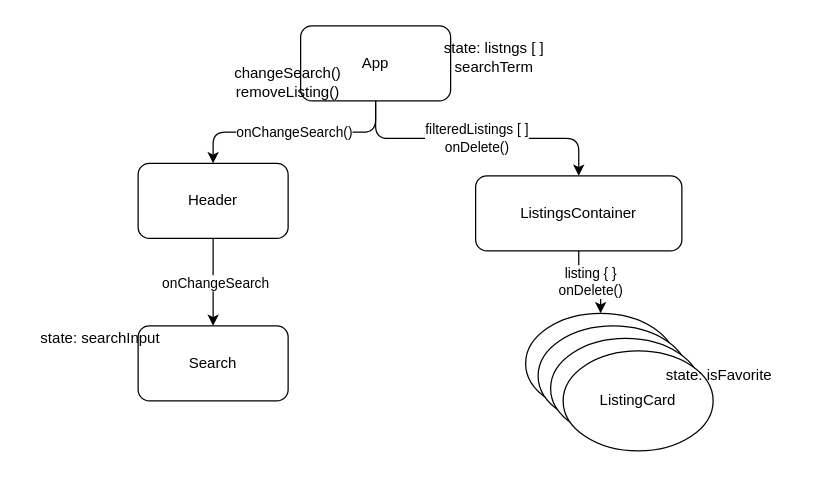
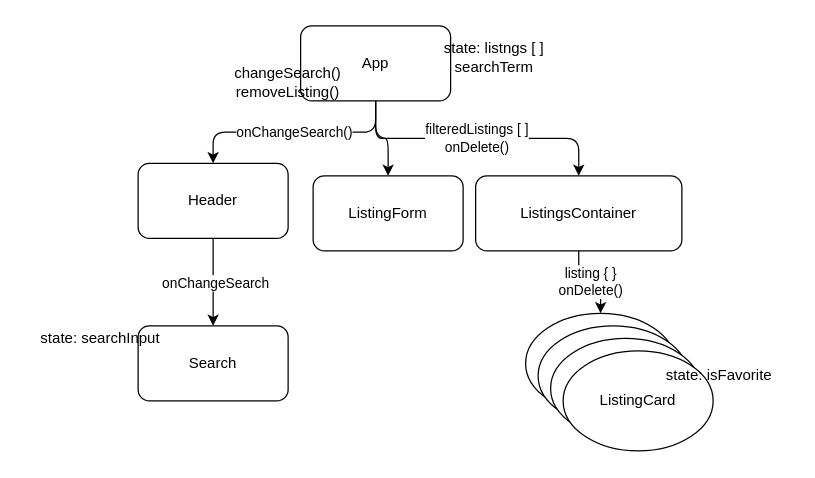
+ <mxCell id="4" style="edgeStyle=orthogonalEdgeStyle;html=1;exitX=0.5;exitY=1;exitDx=0;exitDy=0;entryX=0.5;entryY=0;entryDx=0;entryDy=0;" edge="1" parent="1" source="5" target="19"><mxGeometry relative="1" as="geometry" /></mxCell>
+ <mxCell id="19" value="ListingForm" style="rounded=1;whiteSpace=wrap;html=1;" vertex="1" parent="1"><mxGeometry x="250" y="140" width="120" height="60" as="geometry" /></mxCell>
